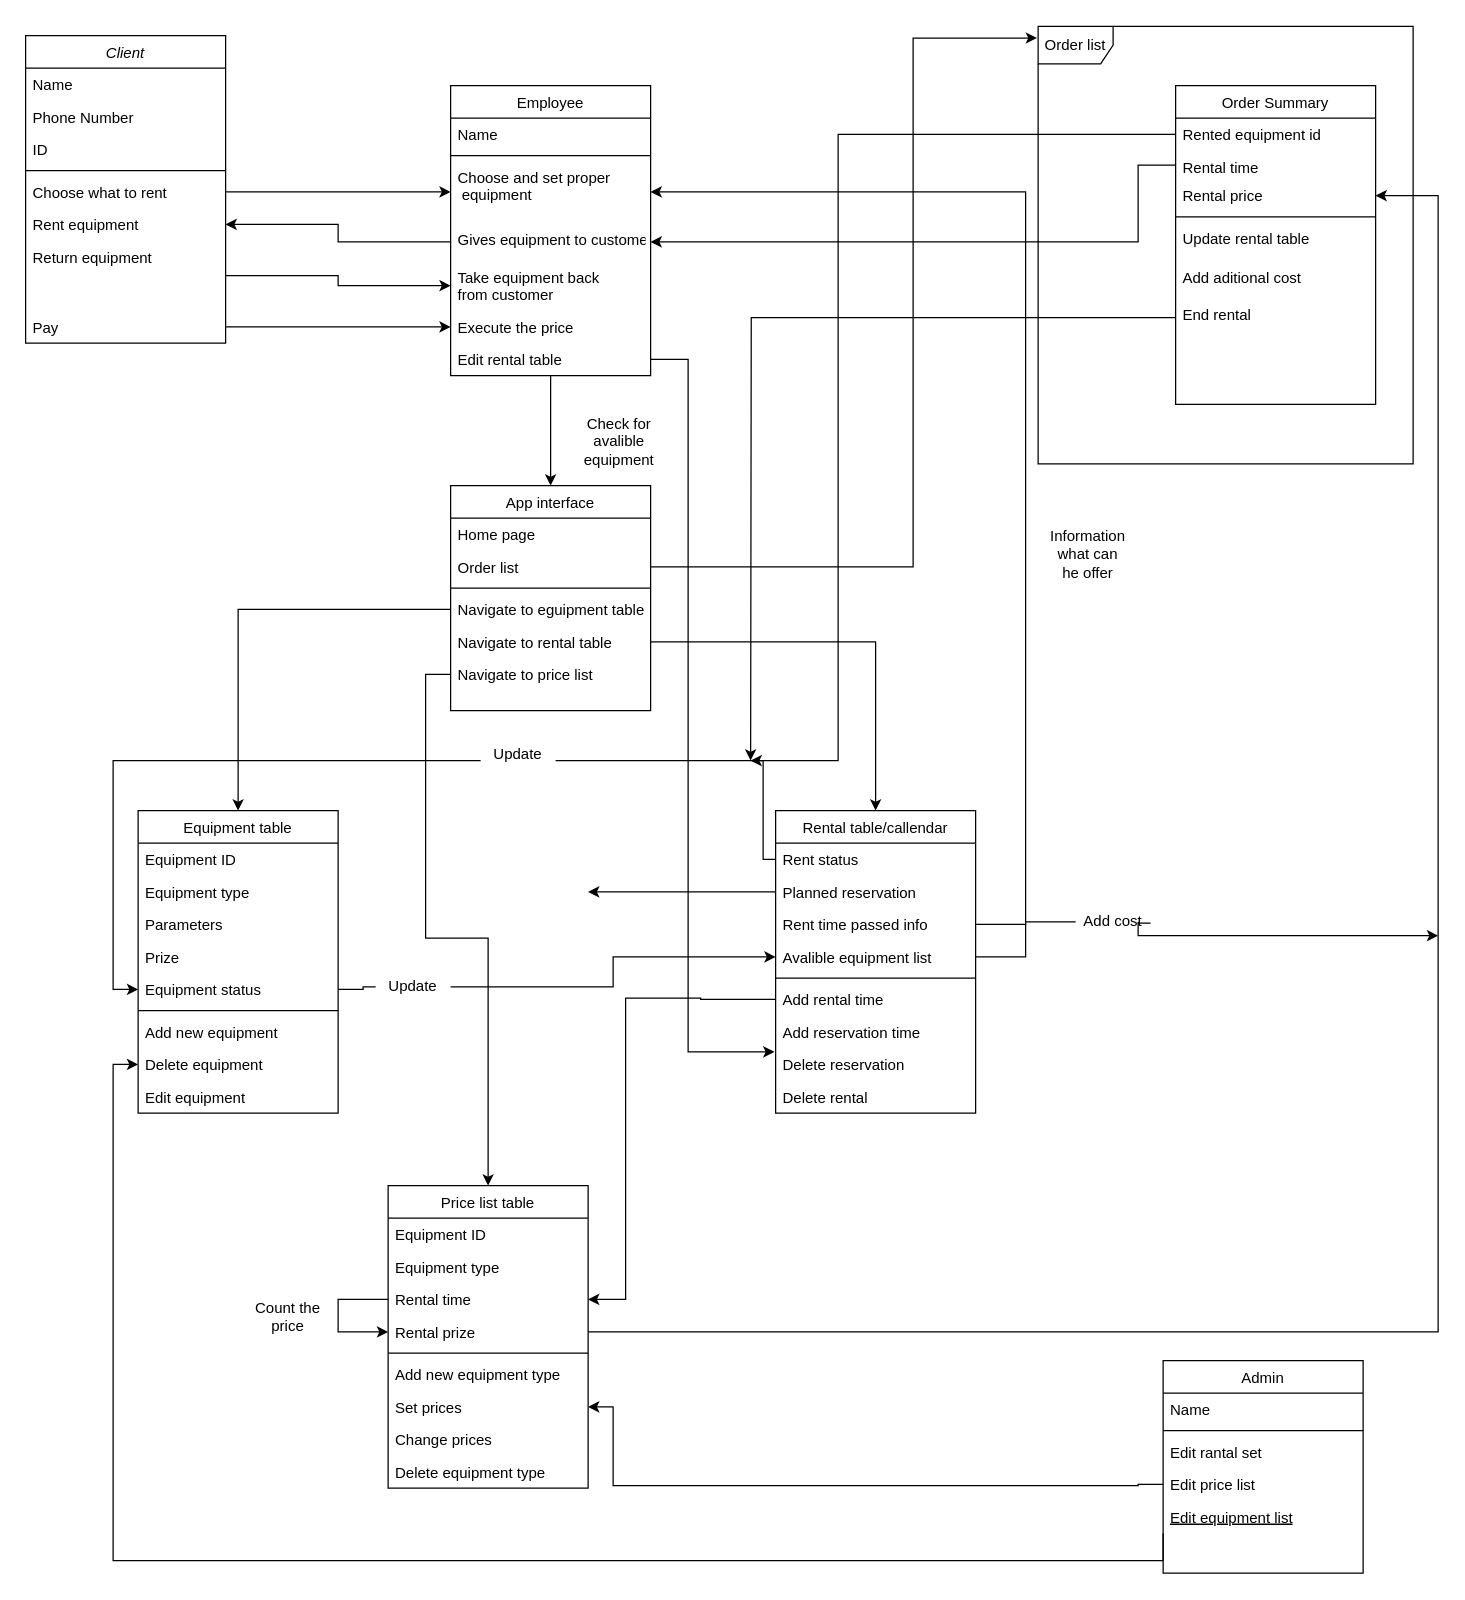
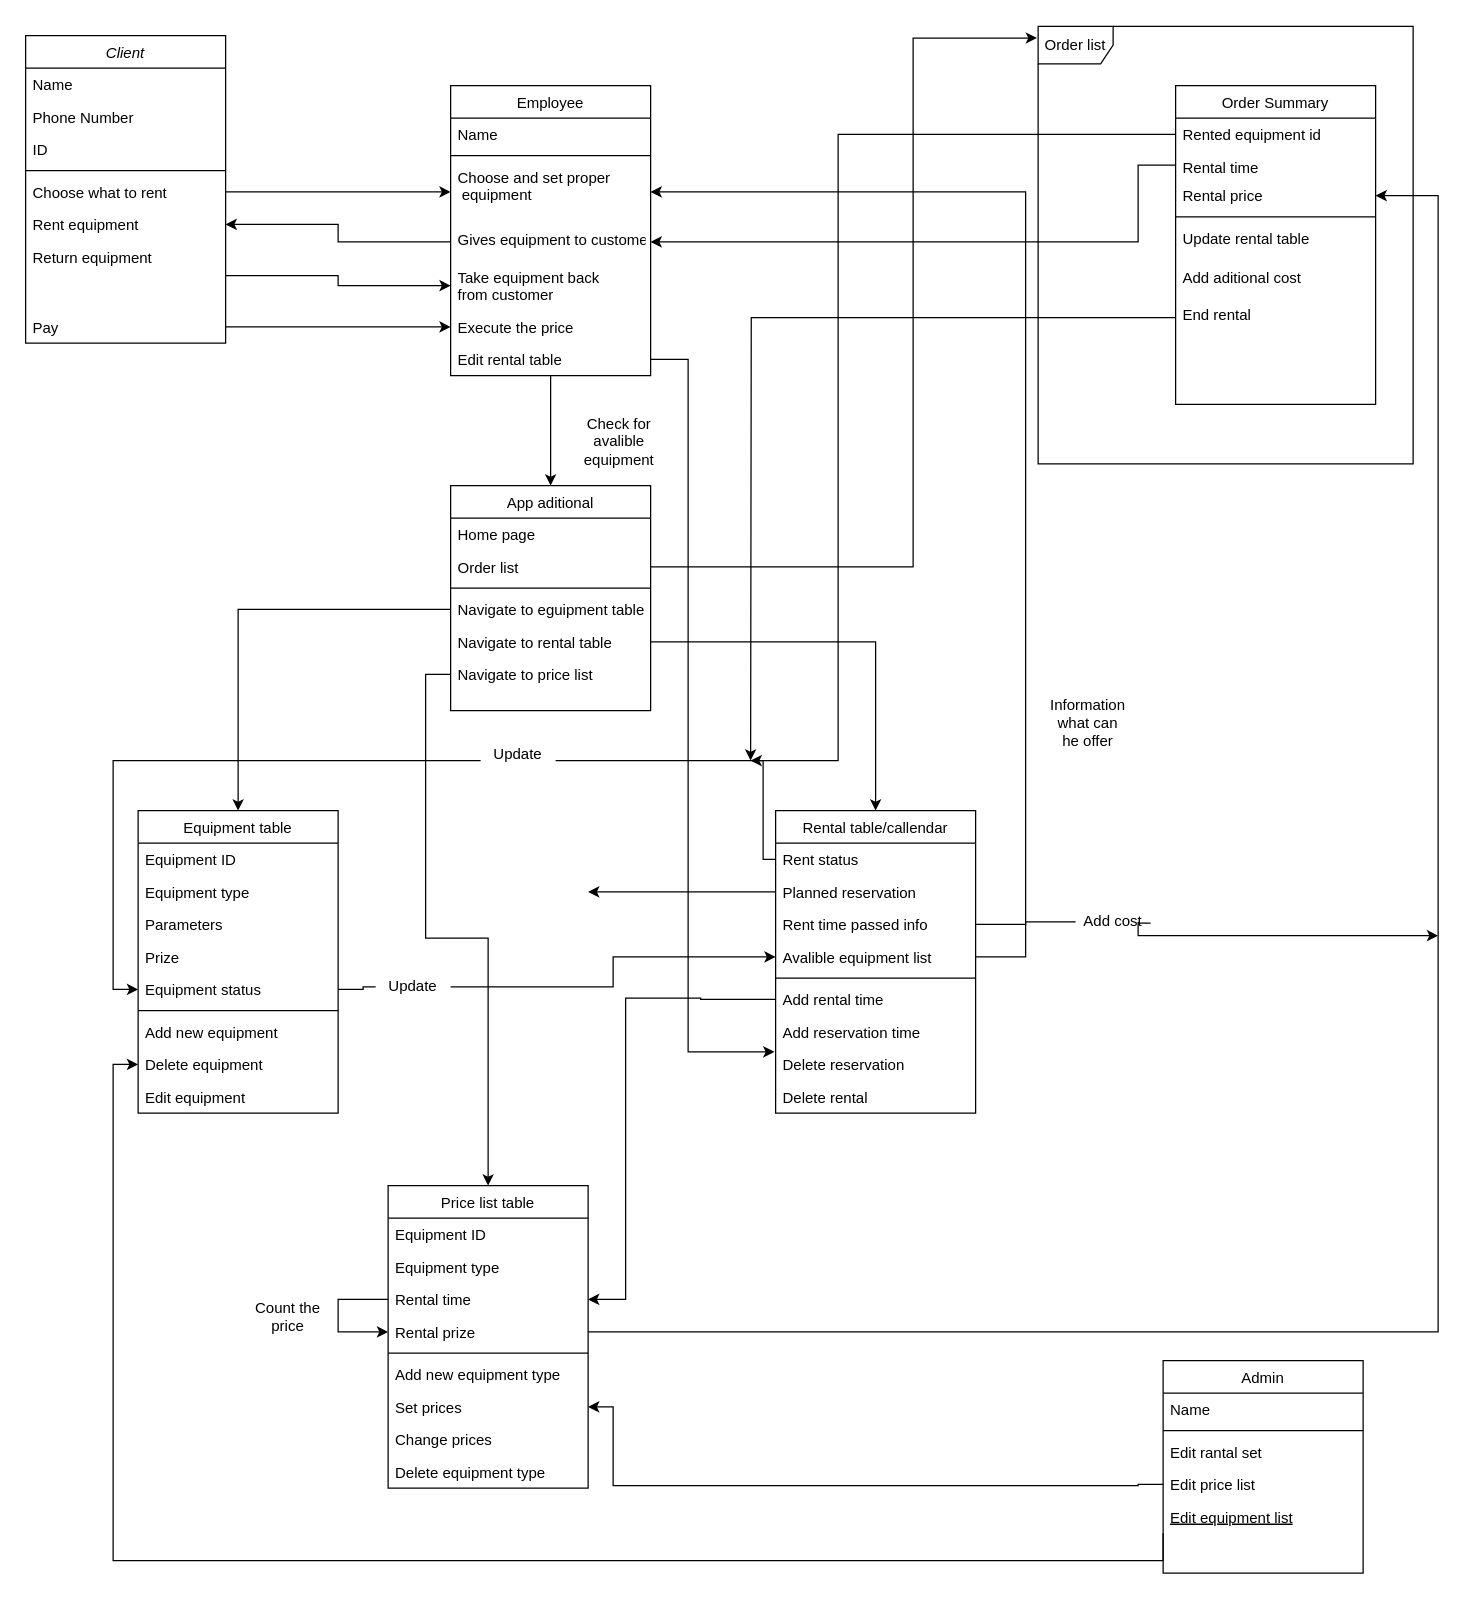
- <mxCell id="17" value="App interface" style="swimlane;fontStyle=0;align=center;verticalAlign=top;childLayout=stackLayout;horizontal=1;startSize=26;horizontalStack=0;resizeParent=1;resizeLast=0;collapsible=1;marginBottom=0;rounded=0;shadow=0;strokeWidth=1;" parent="1" vertex="1"><mxGeometry x="360" y="388" width="160" height="180" as="geometry"><mxRectangle x="340" y="380" width="170" height="26" as="alternateBounds" /></mxGeometry></mxCell>
+ <mxCell id="17" value="App aditional" style="swimlane;fontStyle=0;align=center;verticalAlign=top;childLayout=stackLayout;horizontal=1;startSize=26;horizontalStack=0;resizeParent=1;resizeLast=0;collapsible=1;marginBottom=0;rounded=0;shadow=0;strokeWidth=1;" parent="1" vertex="1"><mxGeometry x="360" y="388" width="160" height="180" as="geometry"><mxRectangle x="340" y="380" width="170" height="26" as="alternateBounds" /></mxGeometry></mxCell>
- <mxCell id="72" value="Information what can he offer" style="text;html=1;strokeColor=none;fillColor=none;align=center;verticalAlign=middle;whiteSpace=wrap;rounded=0;" vertex="1" parent="1"><mxGeometry x="840" y="428" width="60" height="30" as="geometry" /></mxCell>
+ <mxCell id="72" value="Information what can he offer" style="text;html=1;strokeColor=none;fillColor=none;align=center;verticalAlign=middle;whiteSpace=wrap;rounded=0;" vertex="1" parent="1"><mxGeometry x="840" y="563" width="60" height="30" as="geometry" /></mxCell>
